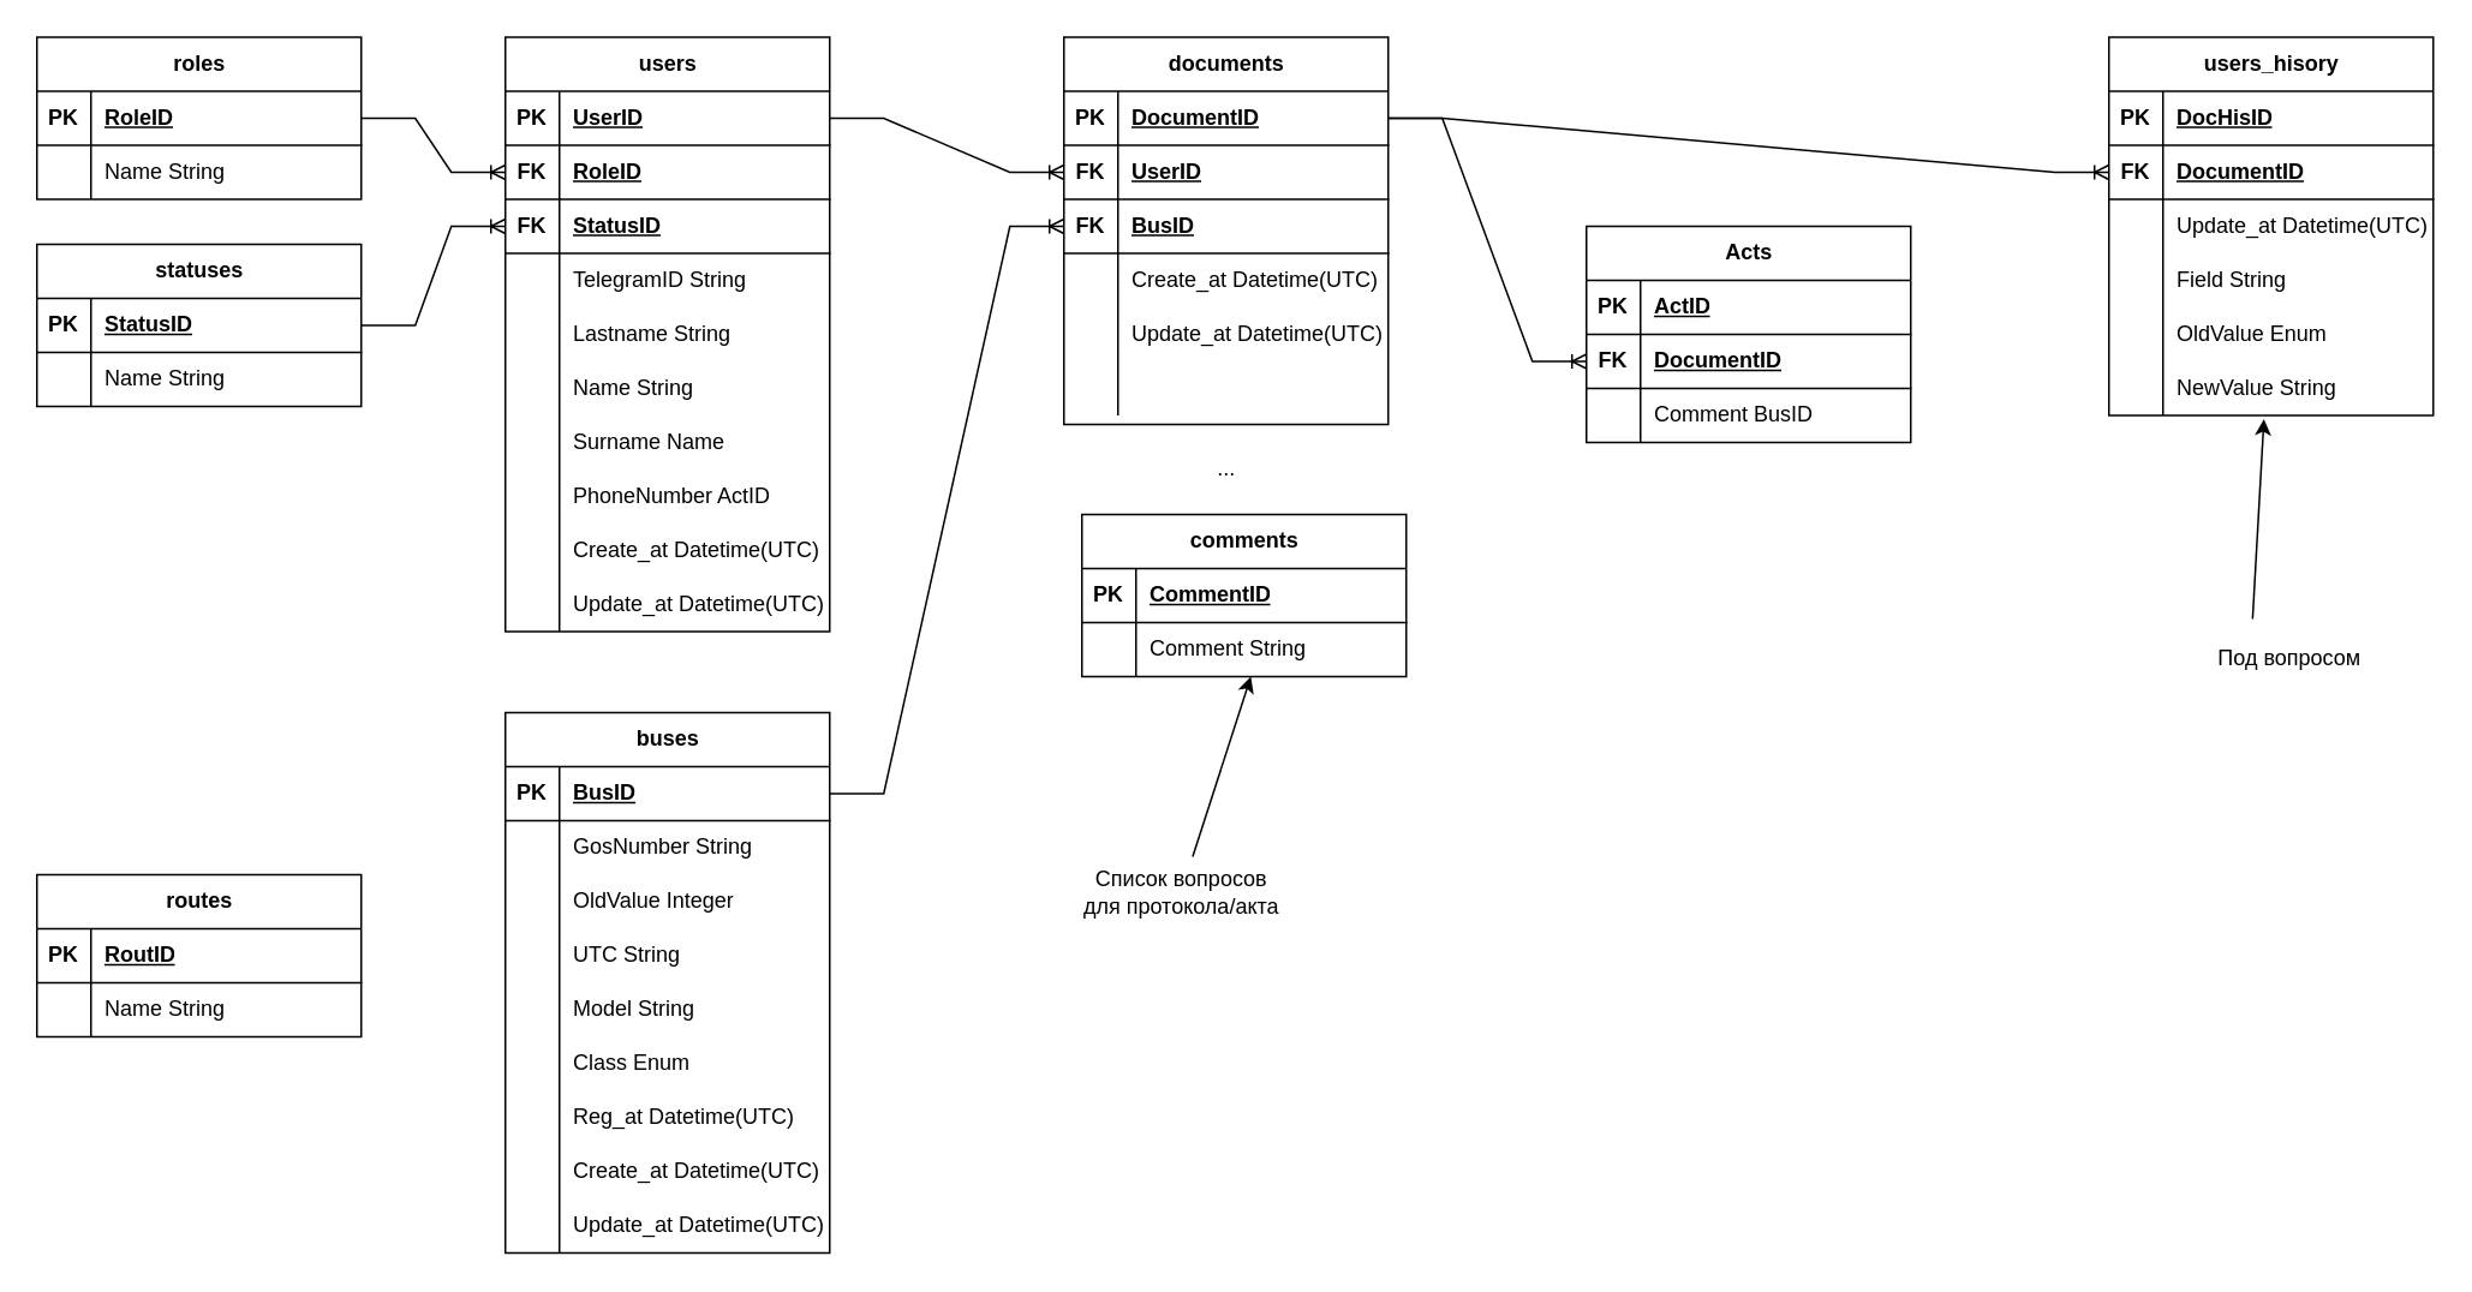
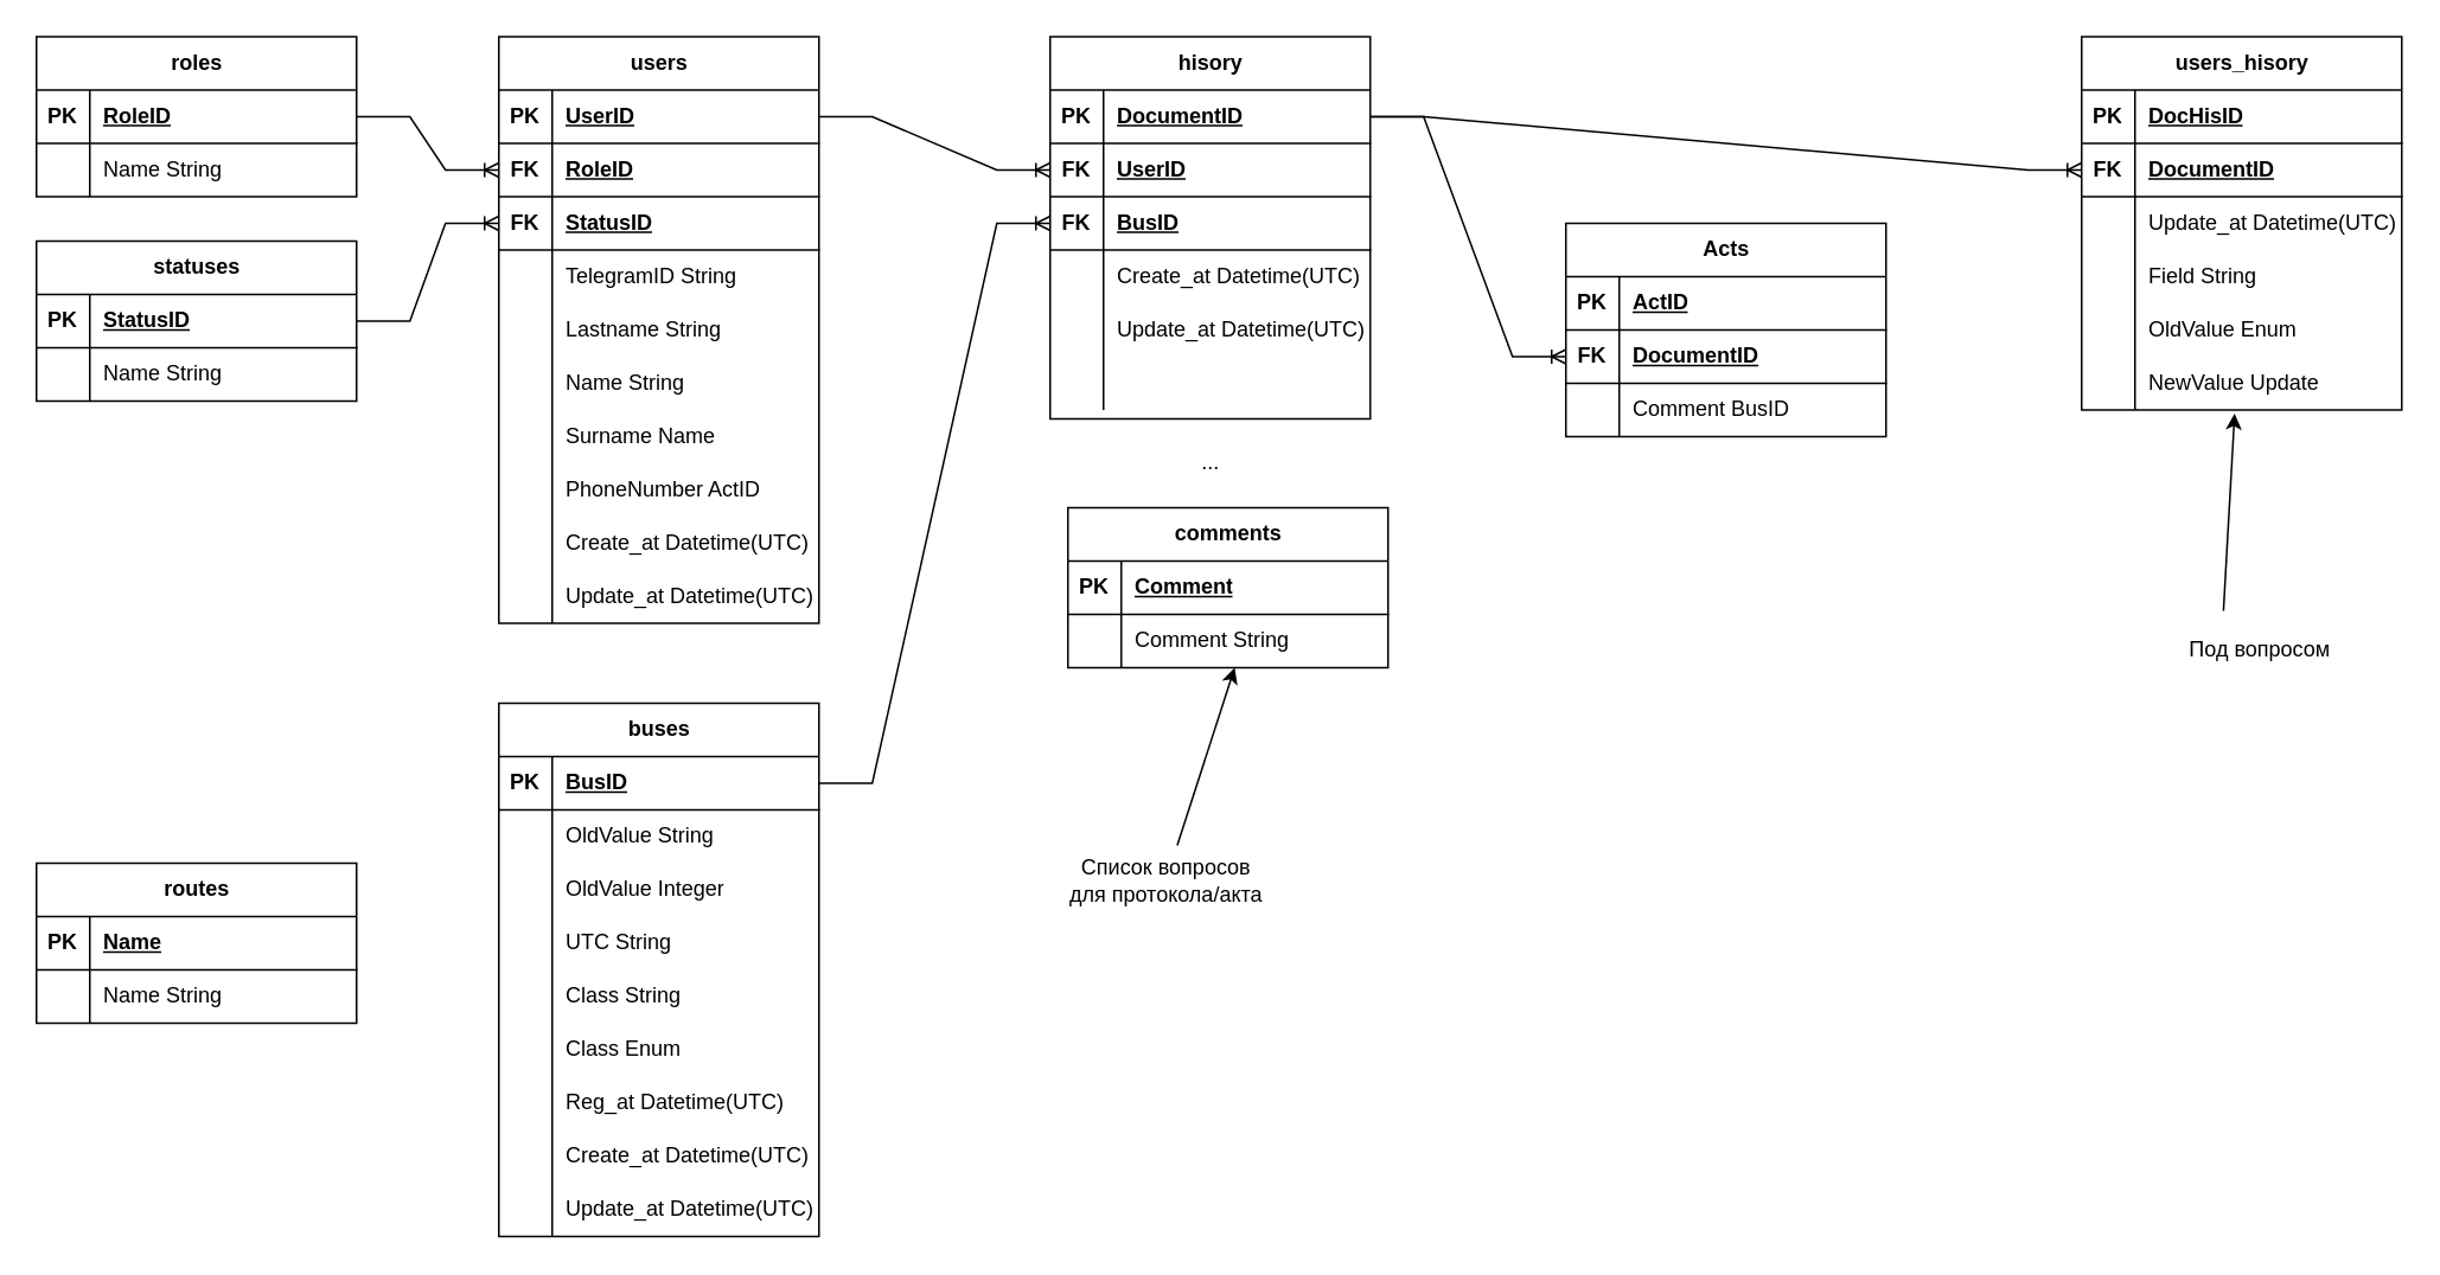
- <mxCell id="79" value="documents" style="shape=table;startSize=30;container=1;collapsible=1;childLayout=tableLayout;fixedRows=1;rowLines=0;fontStyle=1;align=center;resizeLast=1;html=1;" parent="1" vertex="1"><mxGeometry x="590" y="20" width="180" height="215" as="geometry" /></mxCell>
+ <mxCell id="79" value="hisory" style="shape=table;startSize=30;container=1;collapsible=1;childLayout=tableLayout;fixedRows=1;rowLines=0;fontStyle=1;align=center;resizeLast=1;html=1;" parent="1" vertex="1"><mxGeometry x="590" y="20" width="180" height="215" as="geometry" /></mxCell>
- <mxCell id="116" value="NewValue String" style="shape=partialRectangle;connectable=0;fillColor=none;top=0;left=0;bottom=0;right=0;align=left;spacingLeft=6;overflow=hidden;whiteSpace=wrap;html=1;" parent="114" vertex="1"><mxGeometry x="30" width="150" height="30" as="geometry"><mxRectangle width="150" height="30" as="alternateBounds" /></mxGeometry></mxCell>
+ <mxCell id="116" value="NewValue Update" style="shape=partialRectangle;connectable=0;fillColor=none;top=0;left=0;bottom=0;right=0;align=left;spacingLeft=6;overflow=hidden;whiteSpace=wrap;html=1;" parent="114" vertex="1"><mxGeometry x="30" width="150" height="30" as="geometry"><mxRectangle width="150" height="30" as="alternateBounds" /></mxGeometry></mxCell>
- <mxCell id="121" value="СommentID" style="shape=partialRectangle;connectable=0;fillColor=none;top=0;left=0;bottom=0;right=0;align=left;spacingLeft=6;fontStyle=5;overflow=hidden;whiteSpace=wrap;html=1;" vertex="1" parent="119"><mxGeometry x="30" width="150" height="30" as="geometry"><mxRectangle width="150" height="30" as="alternateBounds" /></mxGeometry></mxCell>
+ <mxCell id="121" value="Сomment" style="shape=partialRectangle;connectable=0;fillColor=none;top=0;left=0;bottom=0;right=0;align=left;spacingLeft=6;fontStyle=5;overflow=hidden;whiteSpace=wrap;html=1;" vertex="1" parent="119"><mxGeometry x="30" width="150" height="30" as="geometry"><mxRectangle width="150" height="30" as="alternateBounds" /></mxGeometry></mxCell>
- <mxCell id="39" value="GosNumber String" style="shape=partialRectangle;connectable=0;fillColor=none;top=0;left=0;bottom=0;right=0;align=left;spacingLeft=6;overflow=hidden;whiteSpace=wrap;html=1;" parent="37" vertex="1"><mxGeometry x="30" width="150" height="30" as="geometry"><mxRectangle width="150" height="30" as="alternateBounds" /></mxGeometry></mxCell>
+ <mxCell id="39" value="OldValue String" style="shape=partialRectangle;connectable=0;fillColor=none;top=0;left=0;bottom=0;right=0;align=left;spacingLeft=6;overflow=hidden;whiteSpace=wrap;html=1;" parent="37" vertex="1"><mxGeometry x="30" width="150" height="30" as="geometry"><mxRectangle width="150" height="30" as="alternateBounds" /></mxGeometry></mxCell>
- <mxCell id="132" value="RoutID" style="shape=partialRectangle;connectable=0;fillColor=none;top=0;left=0;bottom=0;right=0;align=left;spacingLeft=6;fontStyle=5;overflow=hidden;whiteSpace=wrap;html=1;" vertex="1" parent="130"><mxGeometry x="30" width="150" height="30" as="geometry"><mxRectangle width="150" height="30" as="alternateBounds" /></mxGeometry></mxCell>
+ <mxCell id="132" value="Name" style="shape=partialRectangle;connectable=0;fillColor=none;top=0;left=0;bottom=0;right=0;align=left;spacingLeft=6;fontStyle=5;overflow=hidden;whiteSpace=wrap;html=1;" vertex="1" parent="130"><mxGeometry x="30" width="150" height="30" as="geometry"><mxRectangle width="150" height="30" as="alternateBounds" /></mxGeometry></mxCell>
- <mxCell id="48" value="Model String" style="shape=partialRectangle;connectable=0;fillColor=none;top=0;left=0;bottom=0;right=0;align=left;spacingLeft=6;overflow=hidden;whiteSpace=wrap;html=1;" vertex="1" parent="46"><mxGeometry x="30" width="150" height="30" as="geometry"><mxRectangle width="150" height="30" as="alternateBounds" /></mxGeometry></mxCell>
+ <mxCell id="48" value="Class String" style="shape=partialRectangle;connectable=0;fillColor=none;top=0;left=0;bottom=0;right=0;align=left;spacingLeft=6;overflow=hidden;whiteSpace=wrap;html=1;" vertex="1" parent="46"><mxGeometry x="30" width="150" height="30" as="geometry"><mxRectangle width="150" height="30" as="alternateBounds" /></mxGeometry></mxCell>
